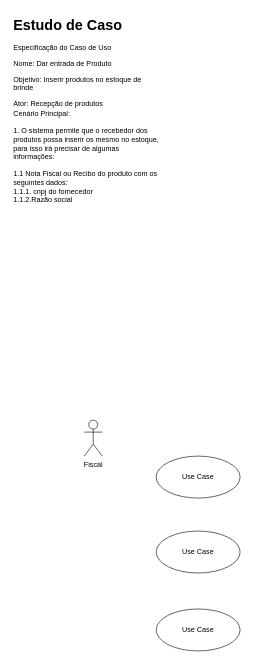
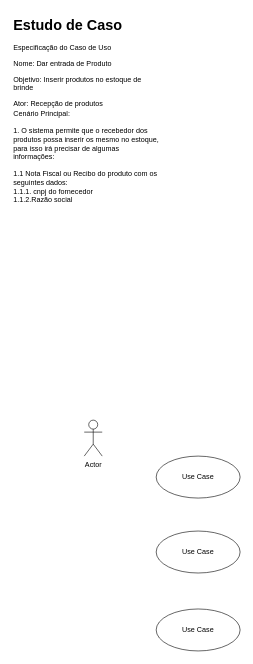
- <mxCell id="2" value="Fiscal" style="shape=umlActor;verticalLabelPosition=bottom;verticalAlign=top;html=1;" vertex="1" parent="1"><mxGeometry x="140" y="700" width="30" height="60" as="geometry" /></mxCell>
+ <mxCell id="2" value="Actor" style="shape=umlActor;verticalLabelPosition=bottom;verticalAlign=top;html=1;" vertex="1" parent="1"><mxGeometry x="140" y="700" width="30" height="60" as="geometry" /></mxCell>
